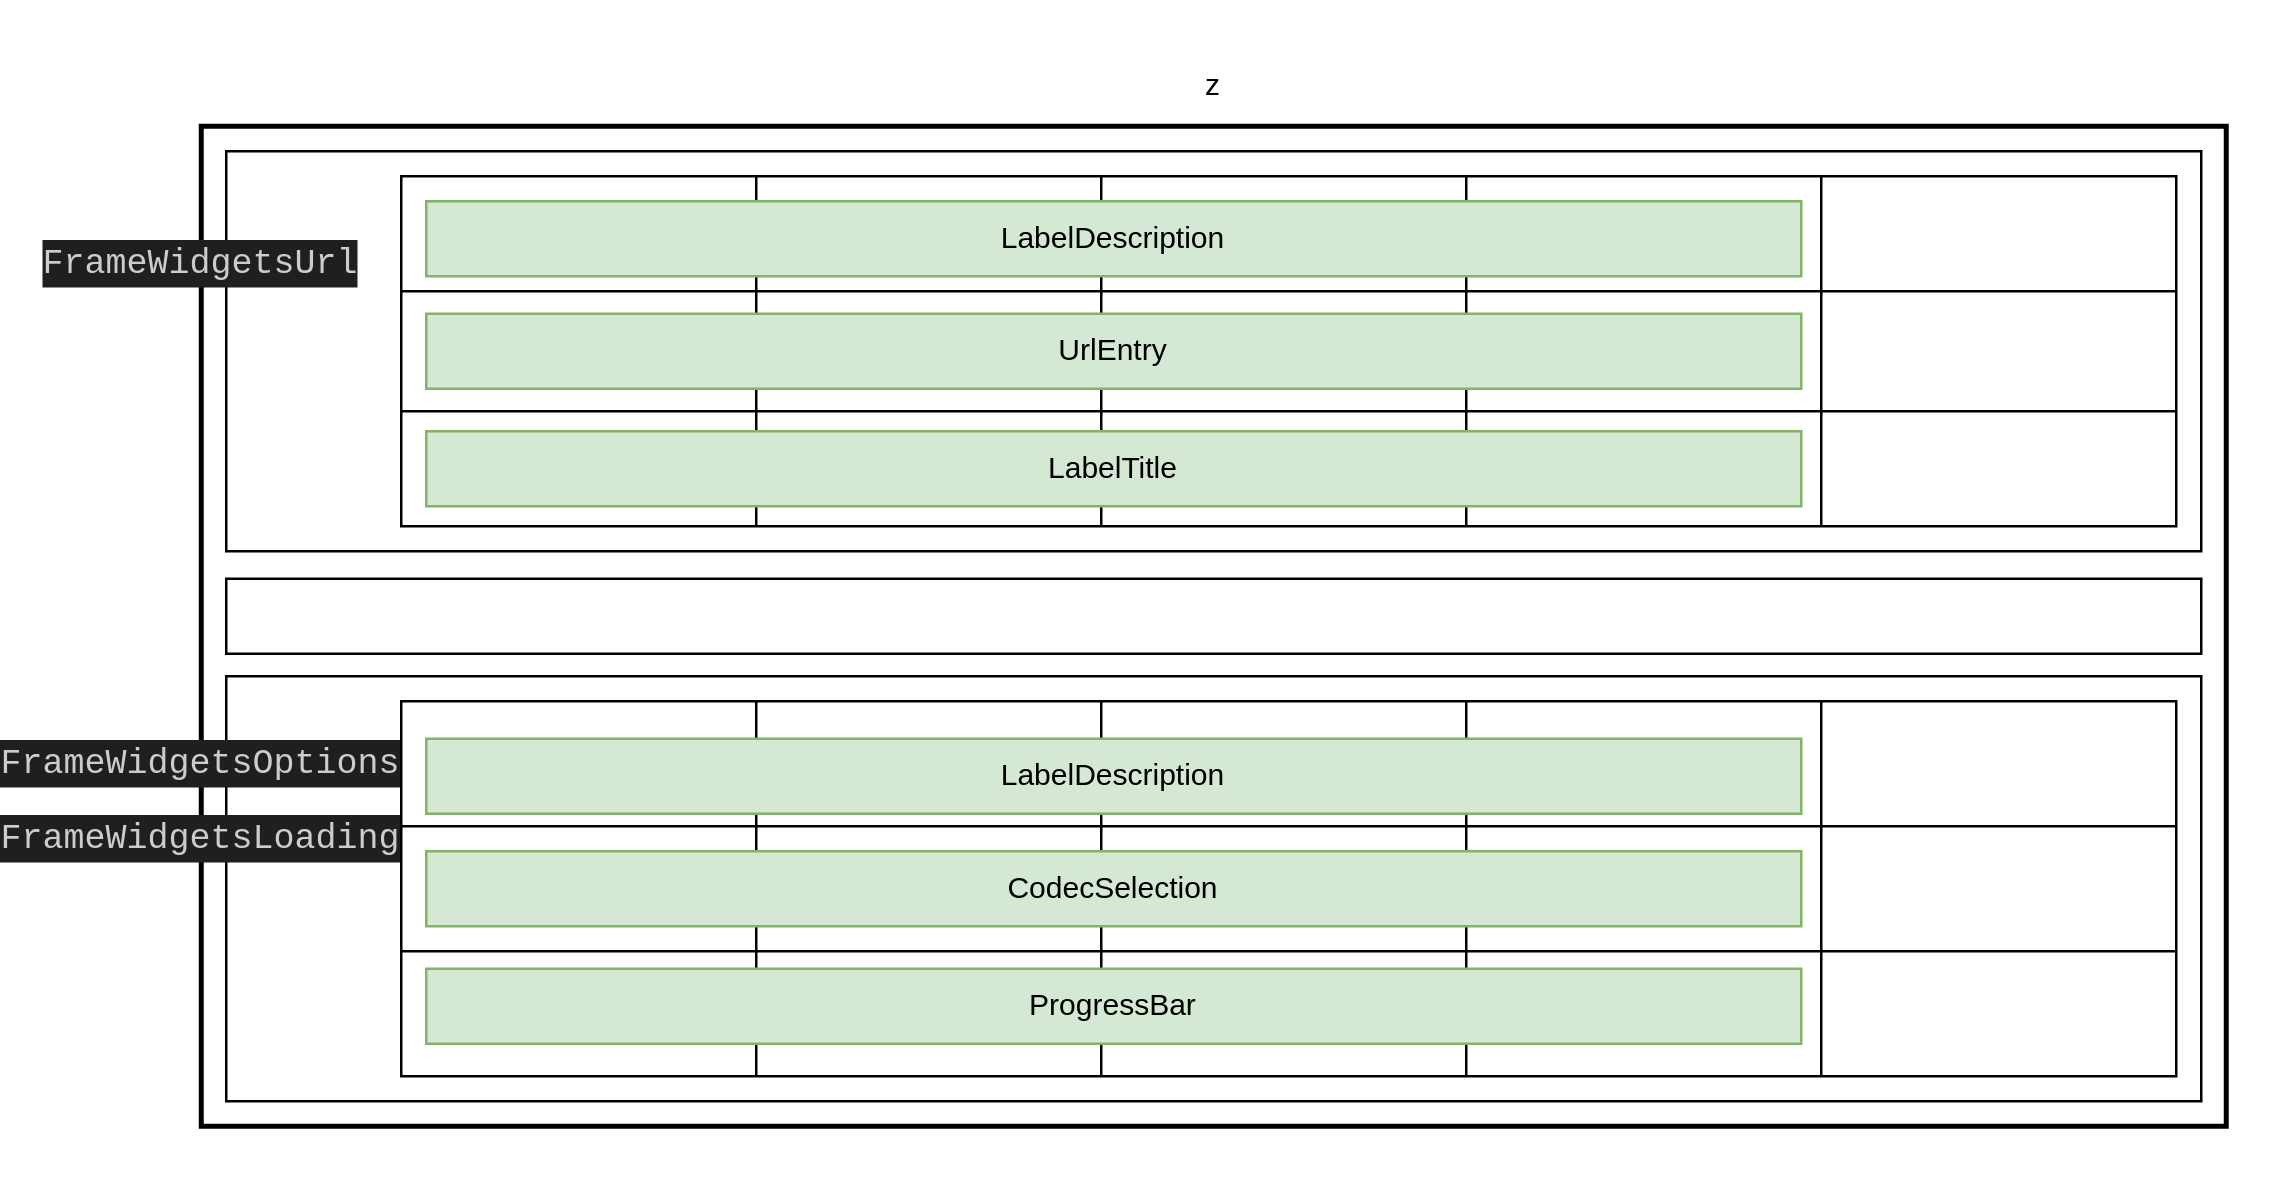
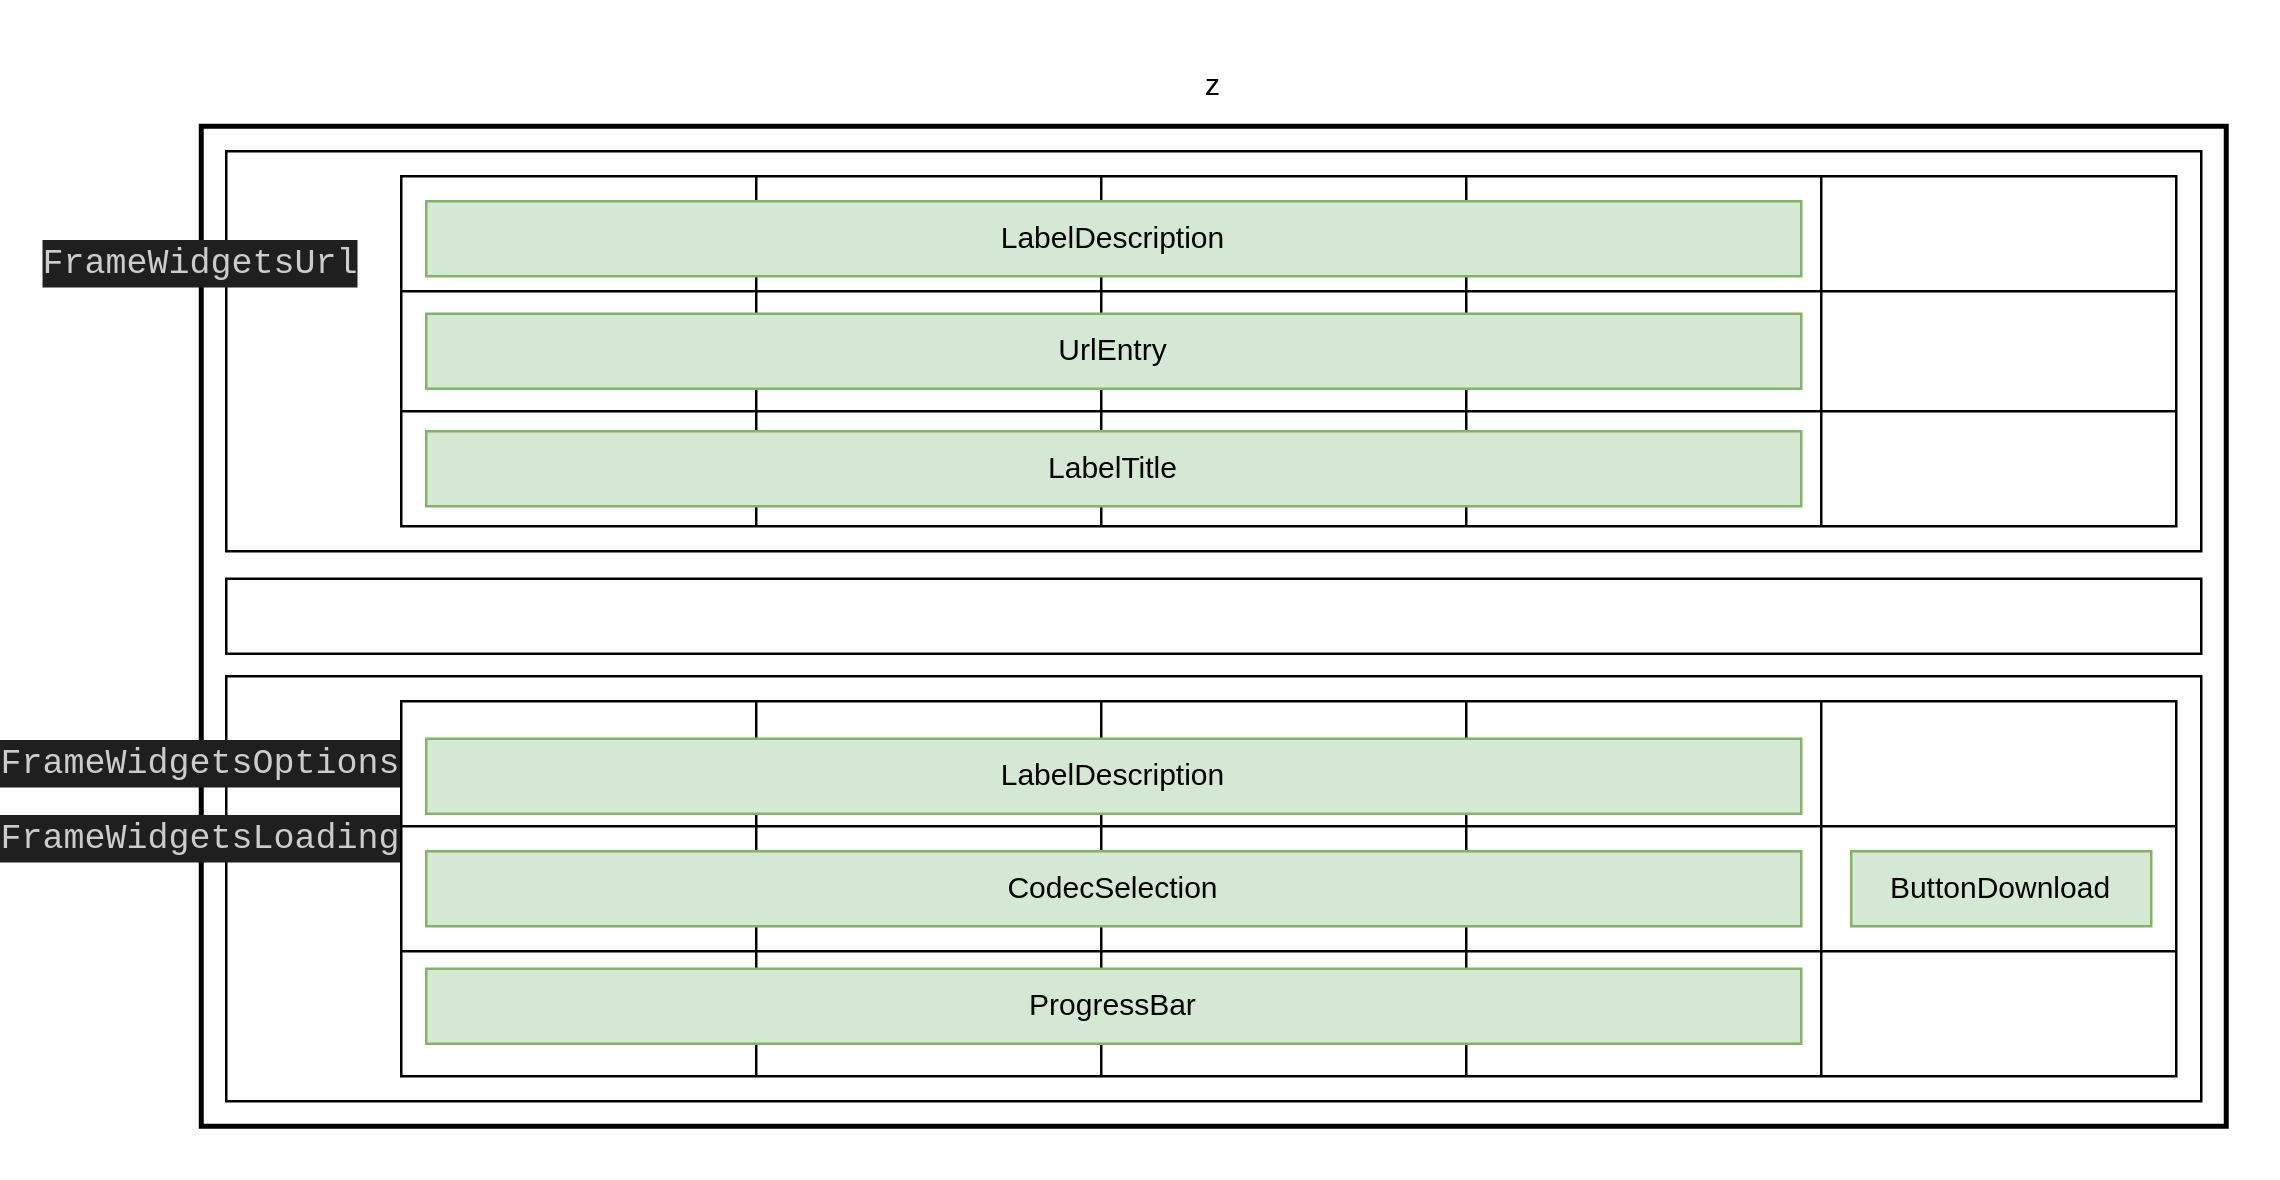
+ <mxCell id="52" value="ButtonDownload" style="text;html=1;strokeColor=#82b366;fillColor=#d5e8d4;align=center;verticalAlign=middle;whiteSpace=wrap;rounded=0;" vertex="1" parent="2"><mxGeometry x="660" y="320" width="120" height="30" as="geometry" /></mxCell>
